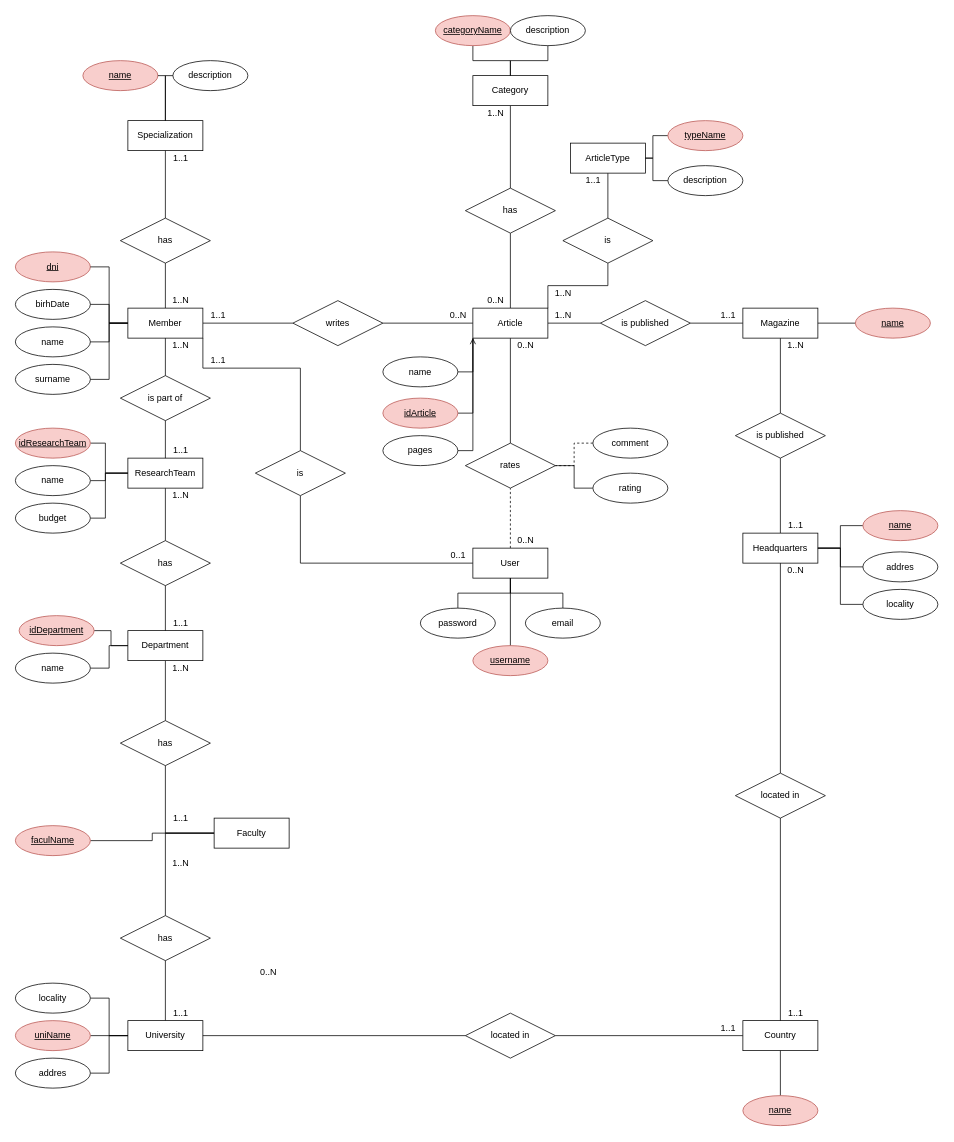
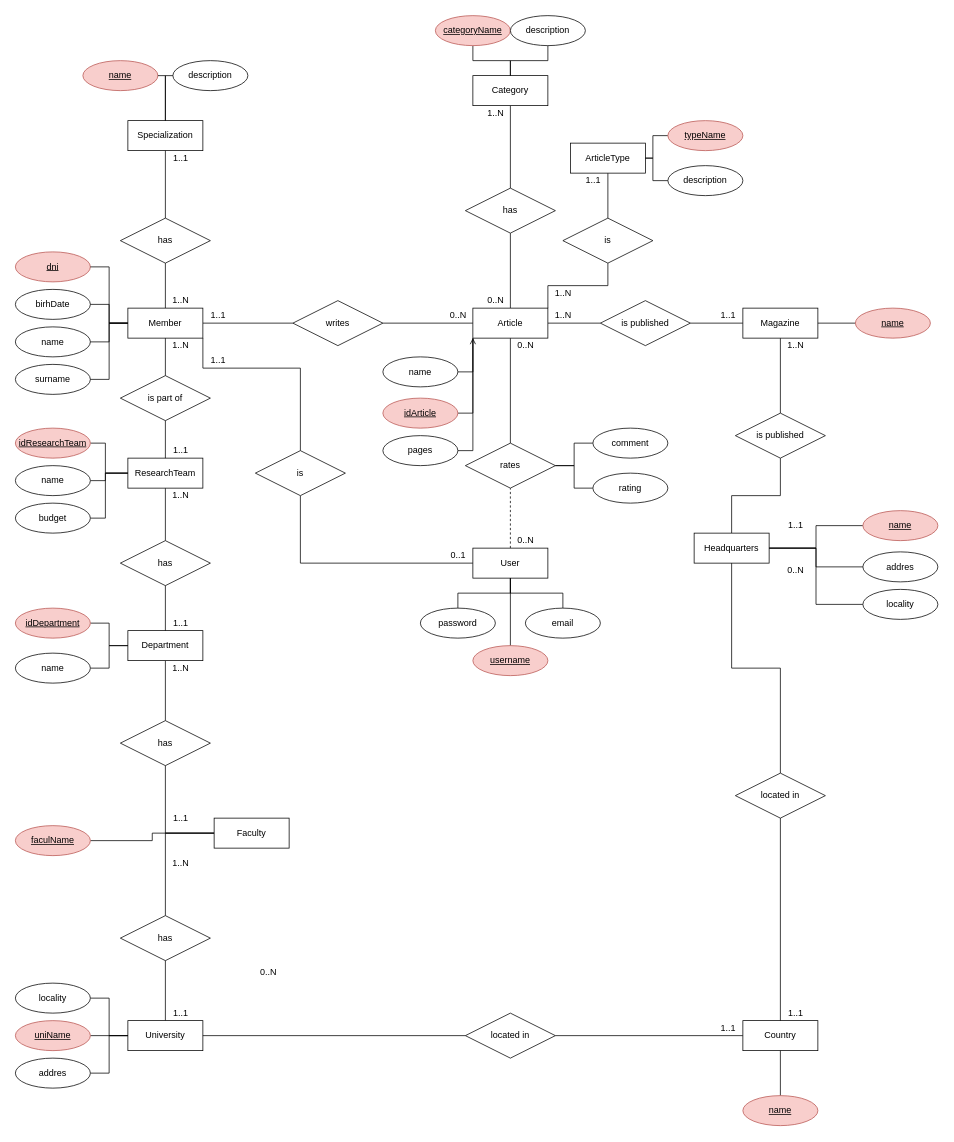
- <mxCell id="118" style="edgeStyle=orthogonalEdgeStyle;rounded=0;orthogonalLoop=1;jettySize=auto;html=1;entryX=1;entryY=0.5;entryDx=0;entryDy=0;endArrow=none;endFill=0;dashed=1;" parent="1" source="119" target="109" edge="1"><mxGeometry relative="1" as="geometry" /></mxCell>
+ <mxCell id="118" style="edgeStyle=orthogonalEdgeStyle;rounded=0;orthogonalLoop=1;jettySize=auto;html=1;entryX=1;entryY=0.5;entryDx=0;entryDy=0;endArrow=none;endFill=0;" parent="1" source="119" target="109" edge="1"><mxGeometry relative="1" as="geometry" /></mxCell>
- <mxCell id="123" value="Headquarters" style="whiteSpace=wrap;html=1;align=center;" parent="1" vertex="1"><mxGeometry x="990" y="710" width="100" height="40" as="geometry" /></mxCell>
+ <mxCell id="123" value="Headquarters" style="whiteSpace=wrap;html=1;align=center;" parent="1" vertex="1"><mxGeometry x="925" y="710" width="100" height="40" as="geometry" /></mxCell>
- <mxCell id="54" value="idDepartment" style="ellipse;whiteSpace=wrap;html=1;align=center;fontStyle=4;fillColor=#f8cecc;strokeColor=#b85450;" parent="1" vertex="1"><mxGeometry x="25" y="820" width="100" height="40" as="geometry" /></mxCell>
+ <mxCell id="54" value="idDepartment" style="ellipse;whiteSpace=wrap;html=1;align=center;fontStyle=4;fillColor=#f8cecc;strokeColor=#b85450;" parent="1" vertex="1"><mxGeometry x="20" y="810" width="100" height="40" as="geometry" /></mxCell>
